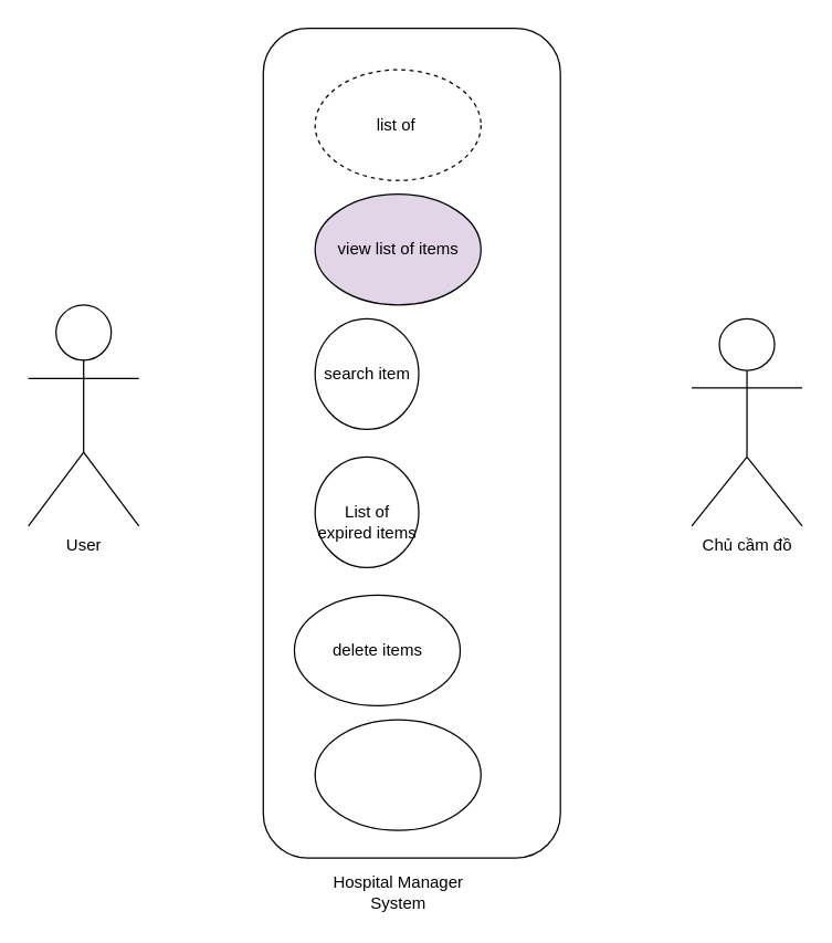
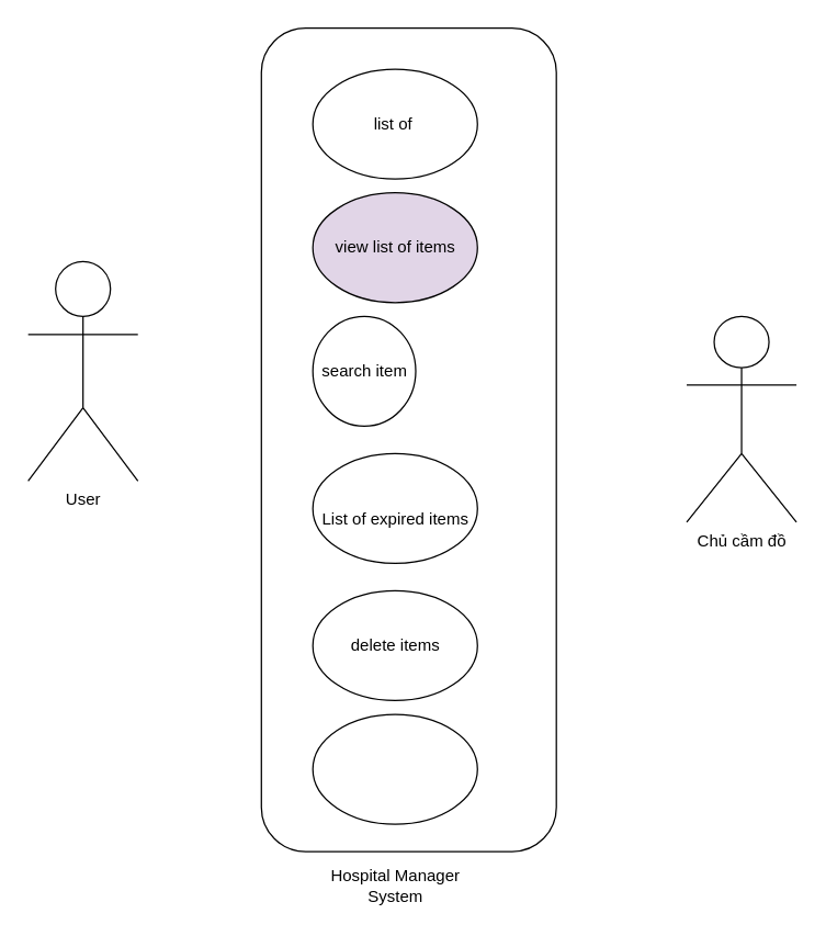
- <mxCell id="5" value="list of&amp;nbsp;" style="ellipse;whiteSpace=wrap;html=1;dashed=1;" parent="1" vertex="1"><mxGeometry x="227.5" y="50" width="120" height="80" as="geometry" /></mxCell>
+ <mxCell id="5" value="list of&amp;nbsp;" style="ellipse;whiteSpace=wrap;html=1;" parent="1" vertex="1"><mxGeometry x="227.5" y="50" width="120" height="80" as="geometry" /></mxCell>
- <mxCell id="2" value="User" style="shape=umlActor;verticalLabelPosition=bottom;verticalAlign=top;html=1;outlineConnect=0;" parent="1" vertex="1"><mxGeometry x="20" y="220" width="80" height="160" as="geometry" /></mxCell>
+ <mxCell id="2" value="User" style="shape=umlActor;verticalLabelPosition=bottom;verticalAlign=top;html=1;outlineConnect=0;" parent="1" vertex="1"><mxGeometry x="20" y="190" width="80" height="160" as="geometry" /></mxCell>
- <mxCell id="9" value="&lt;br&gt;List of expired items" style="ellipse;whiteSpace=wrap;html=1;" parent="1" vertex="1"><mxGeometry x="227.5" y="330" width="75" height="80" as="geometry" /></mxCell>
+ <mxCell id="9" value="&lt;br&gt;List of expired items" style="ellipse;whiteSpace=wrap;html=1;" parent="1" vertex="1"><mxGeometry x="227.5" y="330" width="120" height="80" as="geometry" /></mxCell>
- <mxCell id="10" value="delete items" style="ellipse;whiteSpace=wrap;html=1;" parent="1" vertex="1"><mxGeometry x="212.5" y="430" width="120" height="80" as="geometry" /></mxCell>
+ <mxCell id="10" value="delete items" style="ellipse;whiteSpace=wrap;html=1;" parent="1" vertex="1"><mxGeometry x="227.5" y="430" width="120" height="80" as="geometry" /></mxCell>
